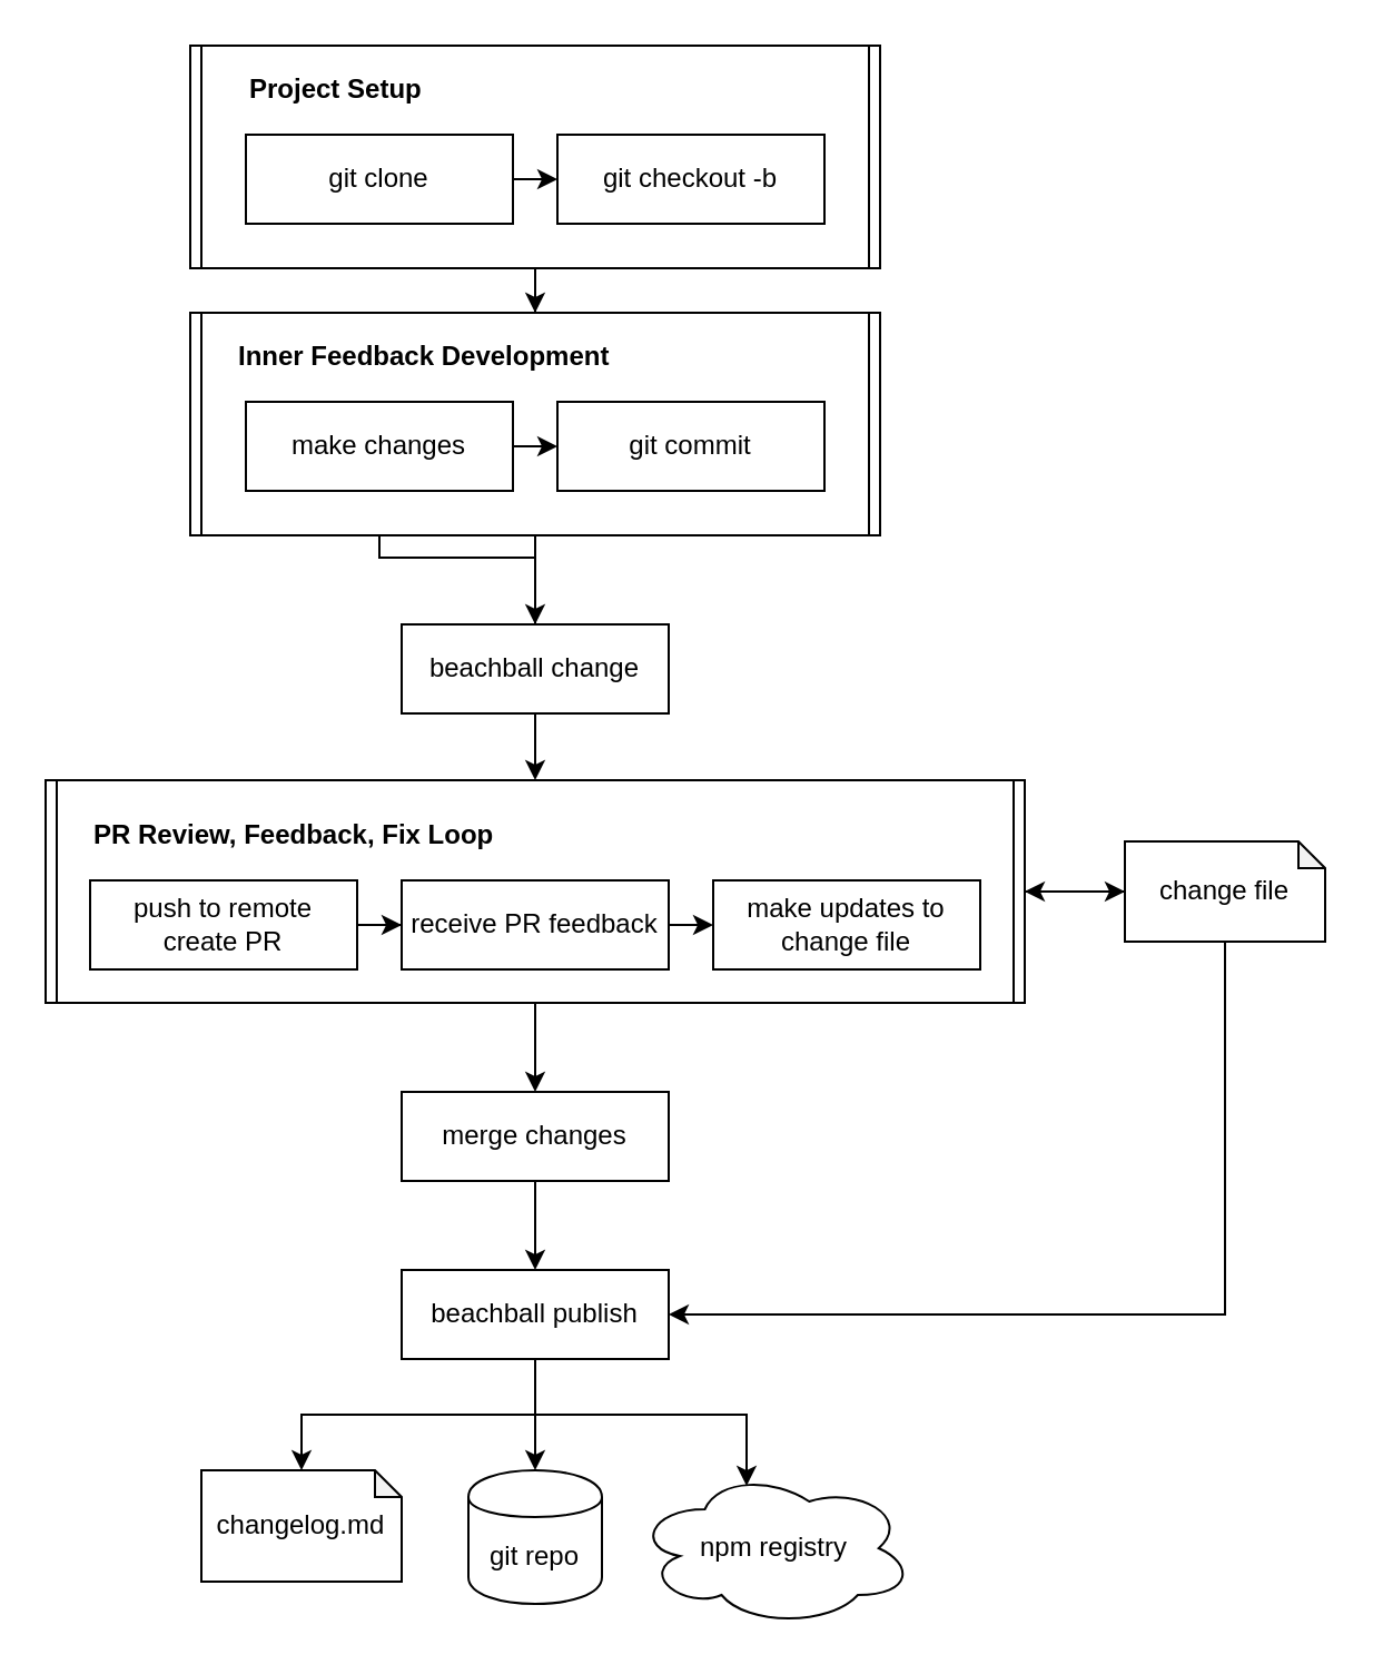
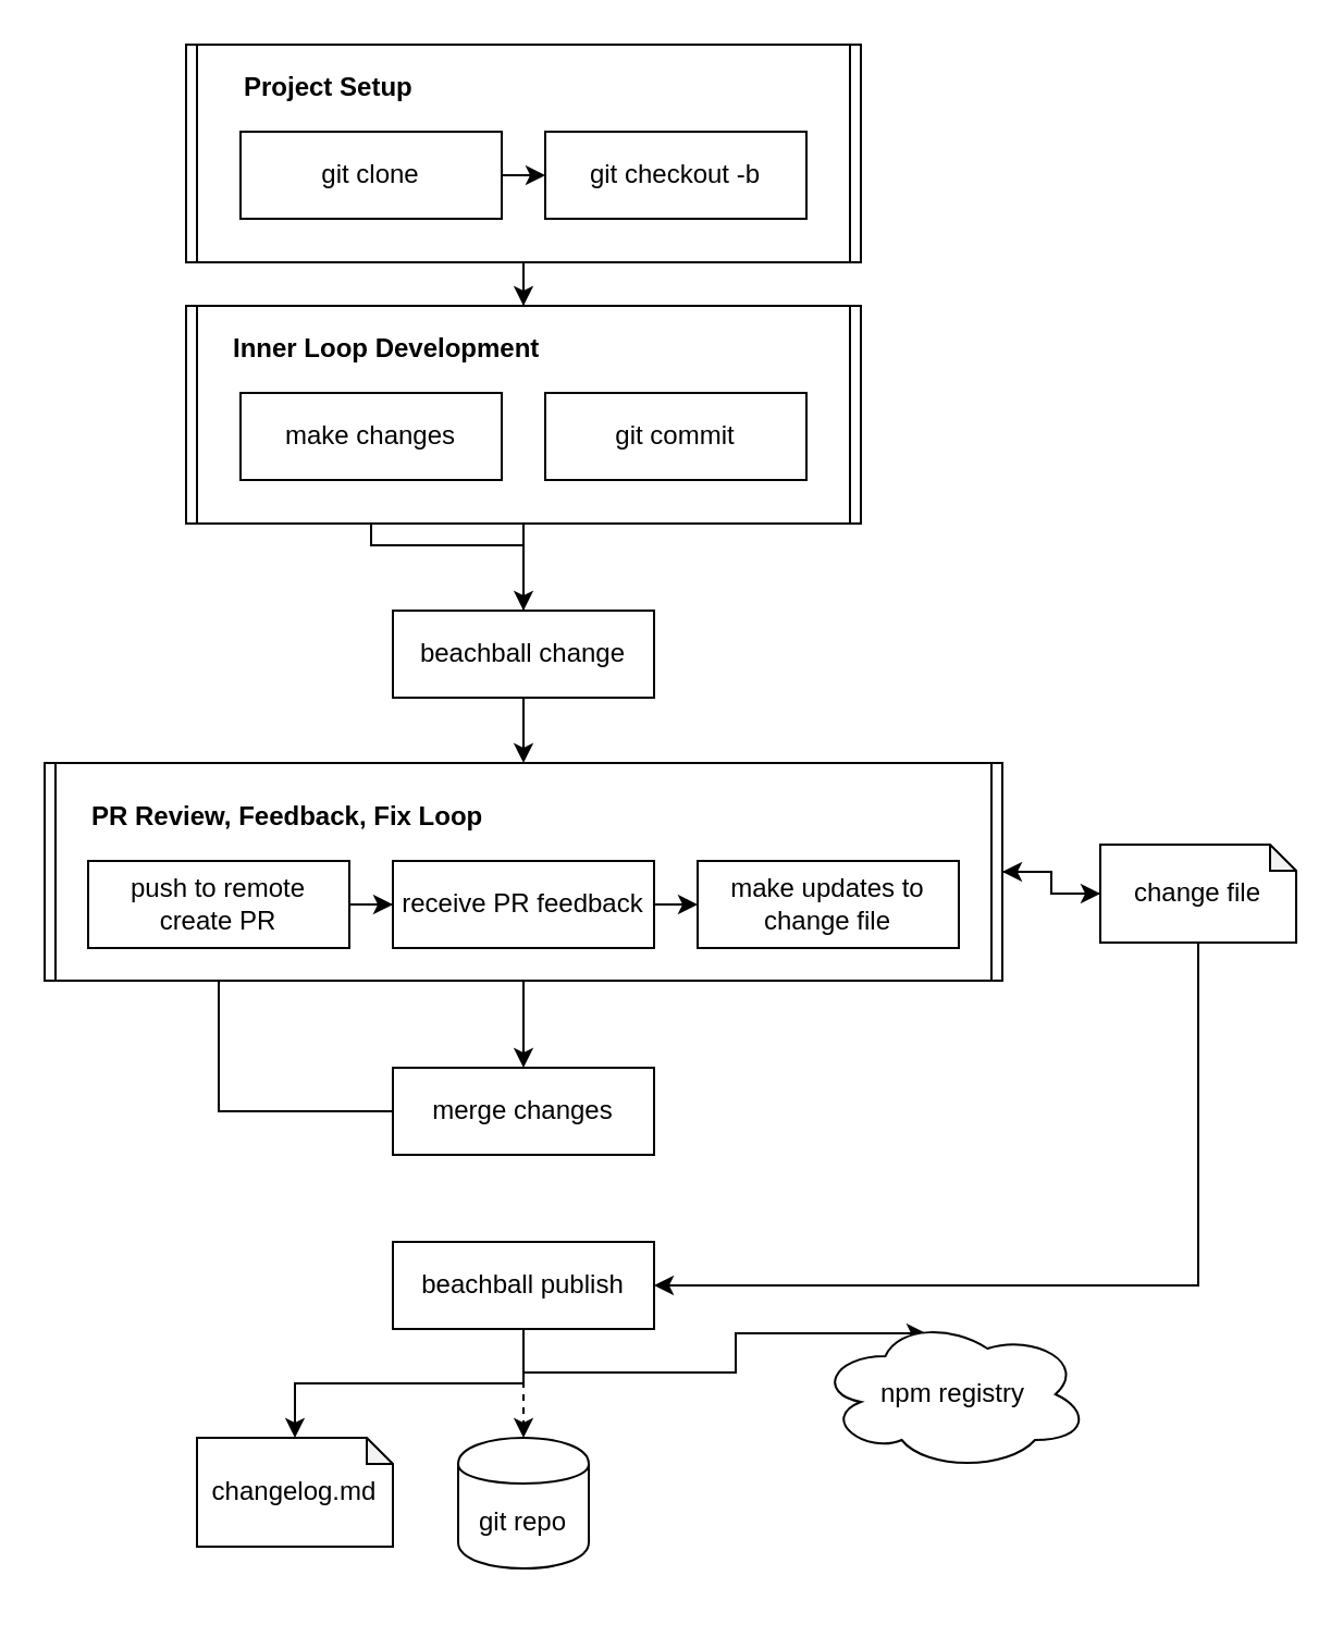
- <mxCell id="15" value="&lt;b&gt;Inner Feedback Development&lt;/b&gt;" style="text;html=1;strokeColor=none;fillColor=none;align=left;verticalAlign=middle;whiteSpace=wrap;rounded=0;" vertex="1" parent="11"><mxGeometry x="20" y="10" width="200" height="20" as="geometry" /></mxCell>
+ <mxCell id="15" value="&lt;b&gt;Inner Loop Development&lt;/b&gt;" style="text;html=1;strokeColor=none;fillColor=none;align=left;verticalAlign=middle;whiteSpace=wrap;rounded=0;" vertex="1" parent="11"><mxGeometry x="20" y="10" width="200" height="20" as="geometry" /></mxCell>
- <mxCell id="16" style="edgeStyle=orthogonalEdgeStyle;rounded=0;orthogonalLoop=1;jettySize=auto;html=1;entryX=0;entryY=0.5;entryDx=0;entryDy=0;exitX=1;exitY=0.5;exitDx=0;exitDy=0;" edge="1" parent="11" source="13" target="14"><mxGeometry relative="1" as="geometry"><mxPoint x="450" y="120" as="sourcePoint" /></mxGeometry></mxCell>
- <mxCell id="39" value="&lt;div style=&quot;text-align: left&quot;&gt;&lt;span&gt;change file&lt;/span&gt;&lt;/div&gt;" style="shape=note;whiteSpace=wrap;html=1;backgroundOutline=1;darkOpacity=0.05;rounded=0;align=center;size=12;" vertex="1" parent="1"><mxGeometry x="505" y="377.5" width="90" height="45" as="geometry" /></mxCell>
+ <mxCell id="39" value="&lt;div style=&quot;text-align: left&quot;&gt;&lt;span&gt;change file&lt;/span&gt;&lt;/div&gt;" style="shape=note;whiteSpace=wrap;html=1;backgroundOutline=1;darkOpacity=0.05;rounded=0;align=center;size=12;" vertex="1" parent="1"><mxGeometry x="505" y="387.5" width="90" height="45" as="geometry" /></mxCell>
- <mxCell id="5" style="edgeStyle=orthogonalEdgeStyle;rounded=0;orthogonalLoop=1;jettySize=auto;html=1;entryX=0.5;entryY=0;entryDx=0;entryDy=0;" edge="1" parent="1" source="6" target="10"><mxGeometry relative="1" as="geometry" /></mxCell>
+ <mxCell id="5" style="edgeStyle=orthogonalEdgeStyle;rounded=0;orthogonalLoop=1;jettySize=auto;html=1;" edge="1" parent="1" source="6" target="30"><mxGeometry relative="1" as="geometry" /></mxCell>
- <mxCell id="7" style="edgeStyle=orthogonalEdgeStyle;rounded=0;orthogonalLoop=1;jettySize=auto;html=1;entryX=0.5;entryY=0;entryDx=0;entryDy=0;" edge="1" parent="1" source="10" target="35"><mxGeometry relative="1" as="geometry" /></mxCell>
+ <mxCell id="7" style="edgeStyle=orthogonalEdgeStyle;rounded=0;orthogonalLoop=1;jettySize=auto;html=1;entryX=0.5;entryY=0;entryDx=0;entryDy=0;dashed=1;" edge="1" parent="1" source="10" target="35"><mxGeometry relative="1" as="geometry" /></mxCell>
- <mxCell id="36" value="npm registry" style="ellipse;shape=cloud;whiteSpace=wrap;html=1;rounded=0;align=center;" vertex="1" parent="1"><mxGeometry x="285" y="660" width="125" height="70" as="geometry" /></mxCell>
+ <mxCell id="36" value="npm registry" style="ellipse;shape=cloud;whiteSpace=wrap;html=1;rounded=0;align=center;" vertex="1" parent="1"><mxGeometry x="375" y="605" width="125" height="70" as="geometry" /></mxCell>
